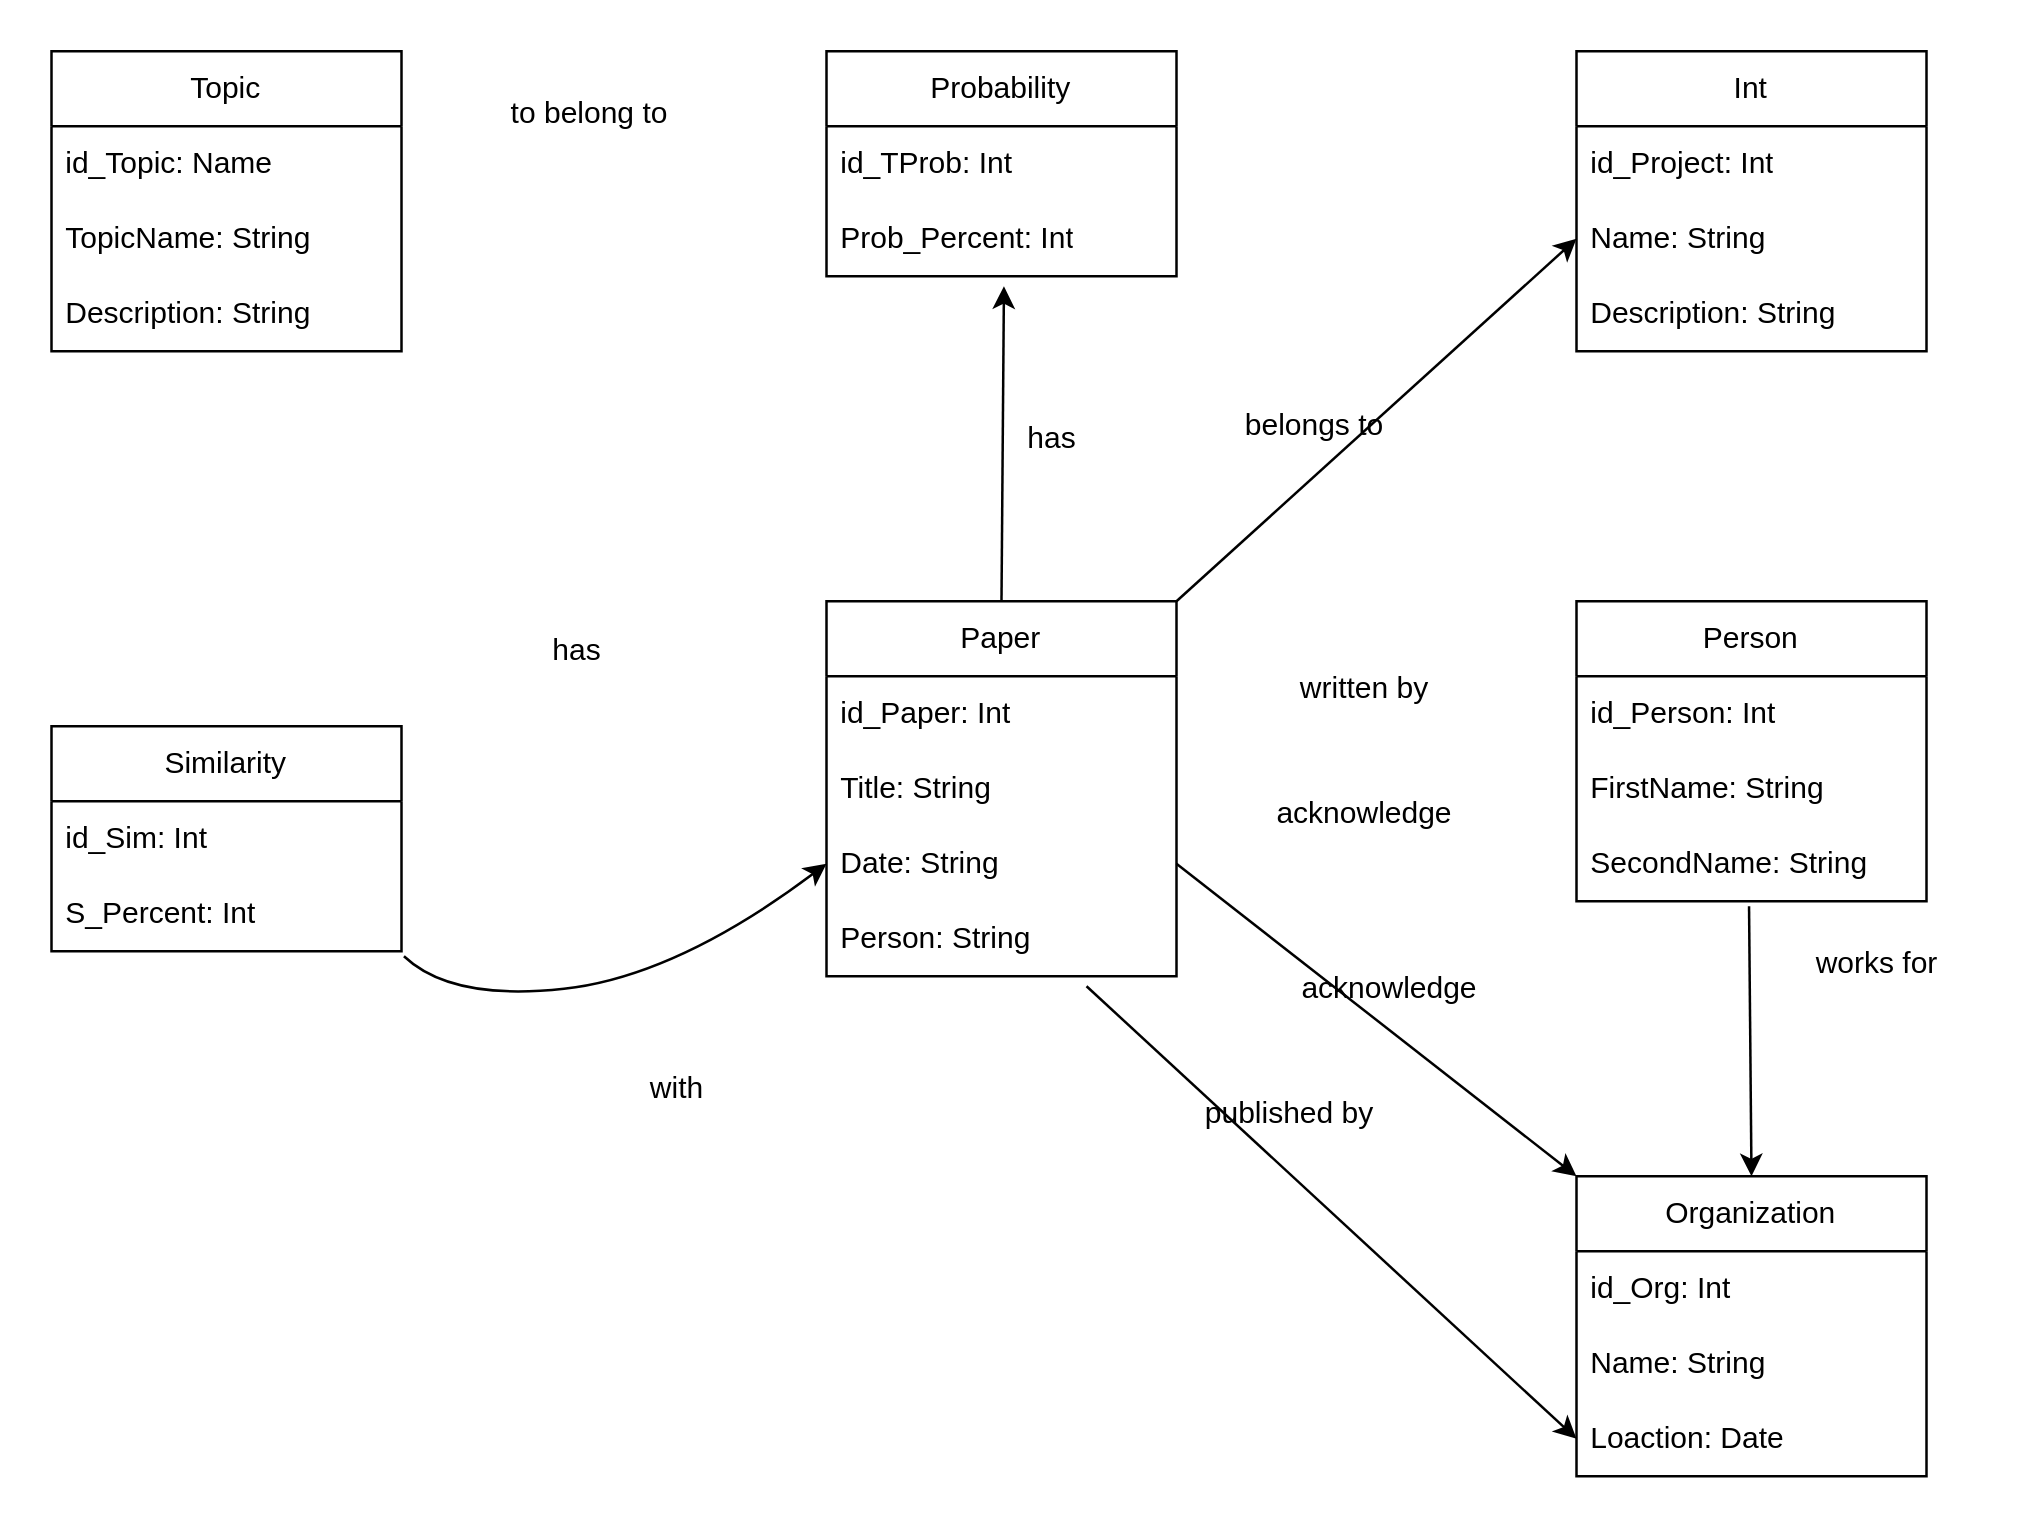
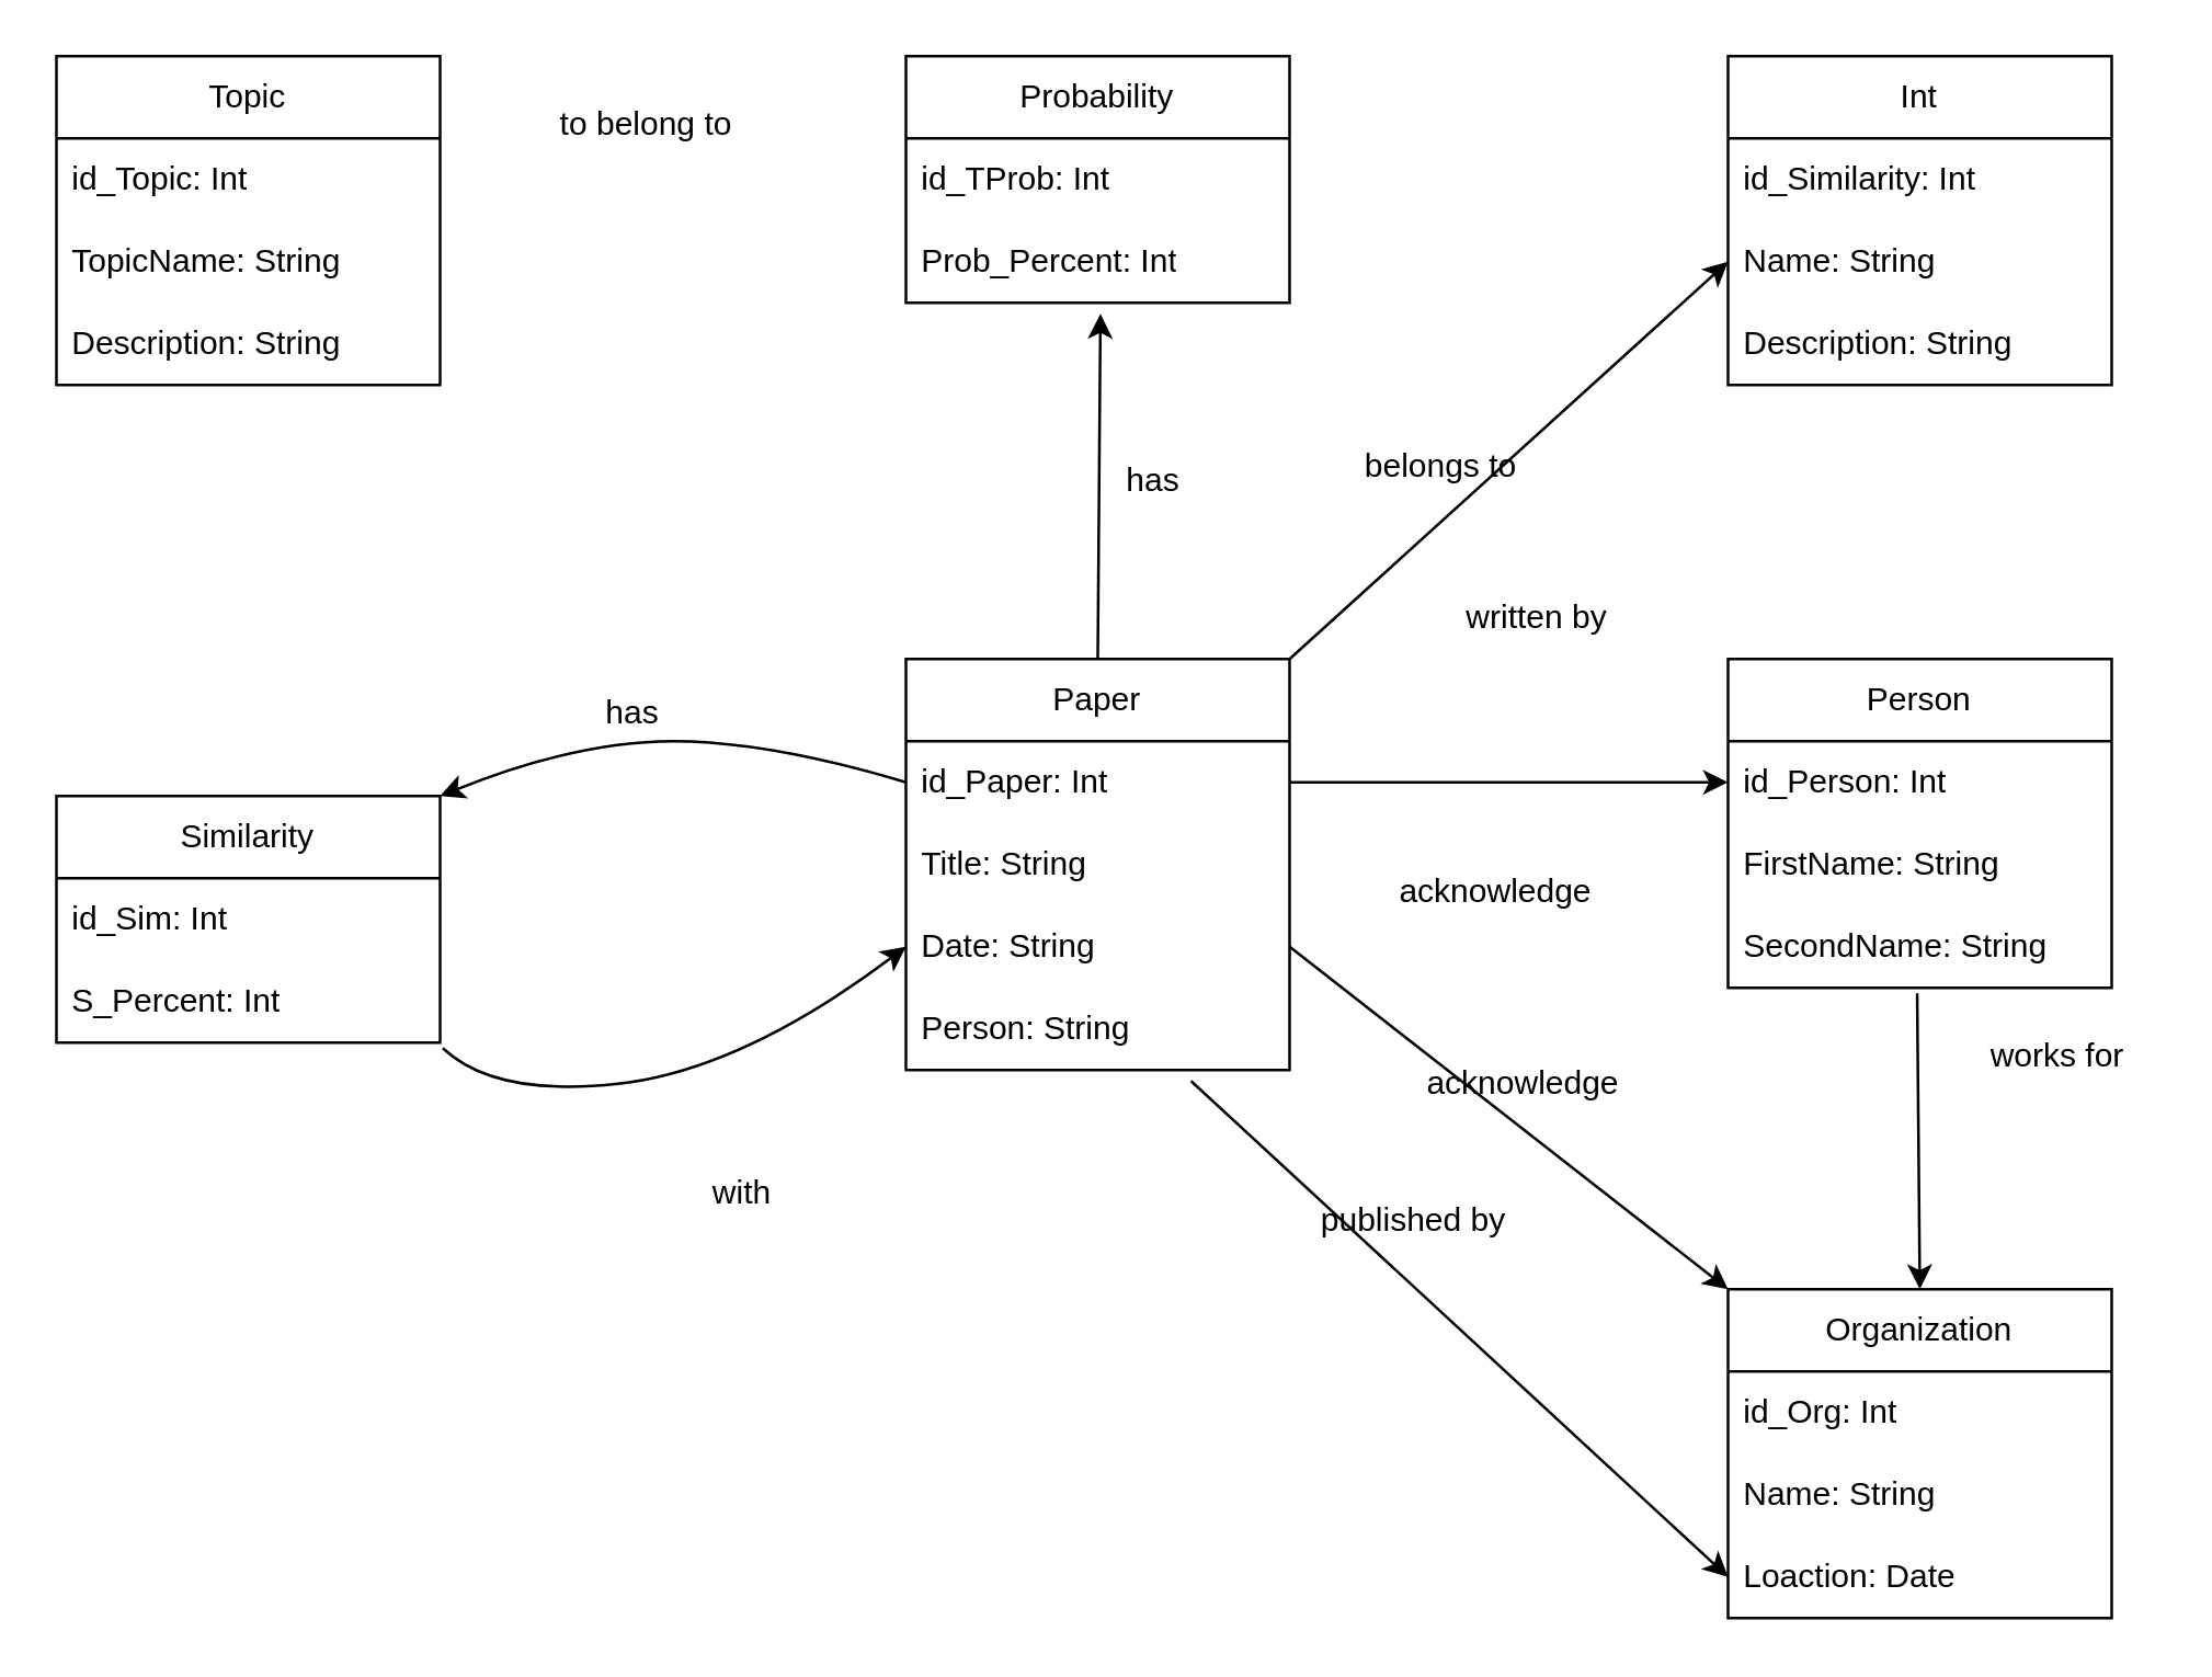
- <mxCell id="18" value="id_Topic: Name" style="text;strokeColor=none;fillColor=none;align=left;verticalAlign=middle;spacingLeft=4;spacingRight=4;overflow=hidden;points=[[0,0.5],[1,0.5]];portConstraint=eastwest;rotatable=0;whiteSpace=wrap;html=1;" parent="17" vertex="1"><mxGeometry y="30" width="140" height="30" as="geometry" /></mxCell>
+ <mxCell id="18" value="id_Topic: Int" style="text;strokeColor=none;fillColor=none;align=left;verticalAlign=middle;spacingLeft=4;spacingRight=4;overflow=hidden;points=[[0,0.5],[1,0.5]];portConstraint=eastwest;rotatable=0;whiteSpace=wrap;html=1;" parent="17" vertex="1"><mxGeometry y="30" width="140" height="30" as="geometry" /></mxCell>
- <mxCell id="7" value="id_Project: Int" style="text;strokeColor=none;fillColor=none;align=left;verticalAlign=middle;spacingLeft=4;spacingRight=4;overflow=hidden;points=[[0,0.5],[1,0.5]];portConstraint=eastwest;rotatable=0;whiteSpace=wrap;html=1;" parent="6" vertex="1"><mxGeometry y="30" width="140" height="30" as="geometry" /></mxCell>
+ <mxCell id="7" value="id_Similarity: Int" style="text;strokeColor=none;fillColor=none;align=left;verticalAlign=middle;spacingLeft=4;spacingRight=4;overflow=hidden;points=[[0,0.5],[1,0.5]];portConstraint=eastwest;rotatable=0;whiteSpace=wrap;html=1;" parent="6" vertex="1"><mxGeometry y="30" width="140" height="30" as="geometry" /></mxCell>
+ <mxCell id="29" value="" style="curved=1;endArrow=classic;html=1;rounded=0;exitX=0;exitY=0.5;exitDx=0;exitDy=0;entryX=1;entryY=0;entryDx=0;entryDy=0;" parent="1" source="22" target="14" edge="1"><mxGeometry width="50" height="50" relative="1" as="geometry"><mxPoint x="230" y="290" as="sourcePoint" /><mxPoint x="150" y="290" as="targetPoint" /><Array as="points"><mxPoint x="280" y="270" /><mxPoint x="210" y="270" /></Array></mxGeometry></mxCell>
- <mxCell id="34" value="written by" style="text;html=1;align=center;verticalAlign=middle;resizable=0;points=[];autosize=1;strokeColor=none;fillColor=none;" parent="1" vertex="1"><mxGeometry x="510" y="260" width="70" height="30" as="geometry" /></mxCell>
+ <mxCell id="34" value="written by" style="text;html=1;align=center;verticalAlign=middle;resizable=0;points=[];autosize=1;strokeColor=none;fillColor=none;" parent="1" vertex="1"><mxGeometry x="525" y="210" width="70" height="30" as="geometry" /></mxCell>
+ <mxCell id="33" value="" style="endArrow=classic;html=1;rounded=0;exitX=1;exitY=0.5;exitDx=0;exitDy=0;entryX=0;entryY=0.5;entryDx=0;entryDy=0;" parent="1" source="22" target="11" edge="1"><mxGeometry width="50" height="50" relative="1" as="geometry"><mxPoint x="510" y="340" as="sourcePoint" /><mxPoint x="620" y="285" as="targetPoint" /></mxGeometry></mxCell>
